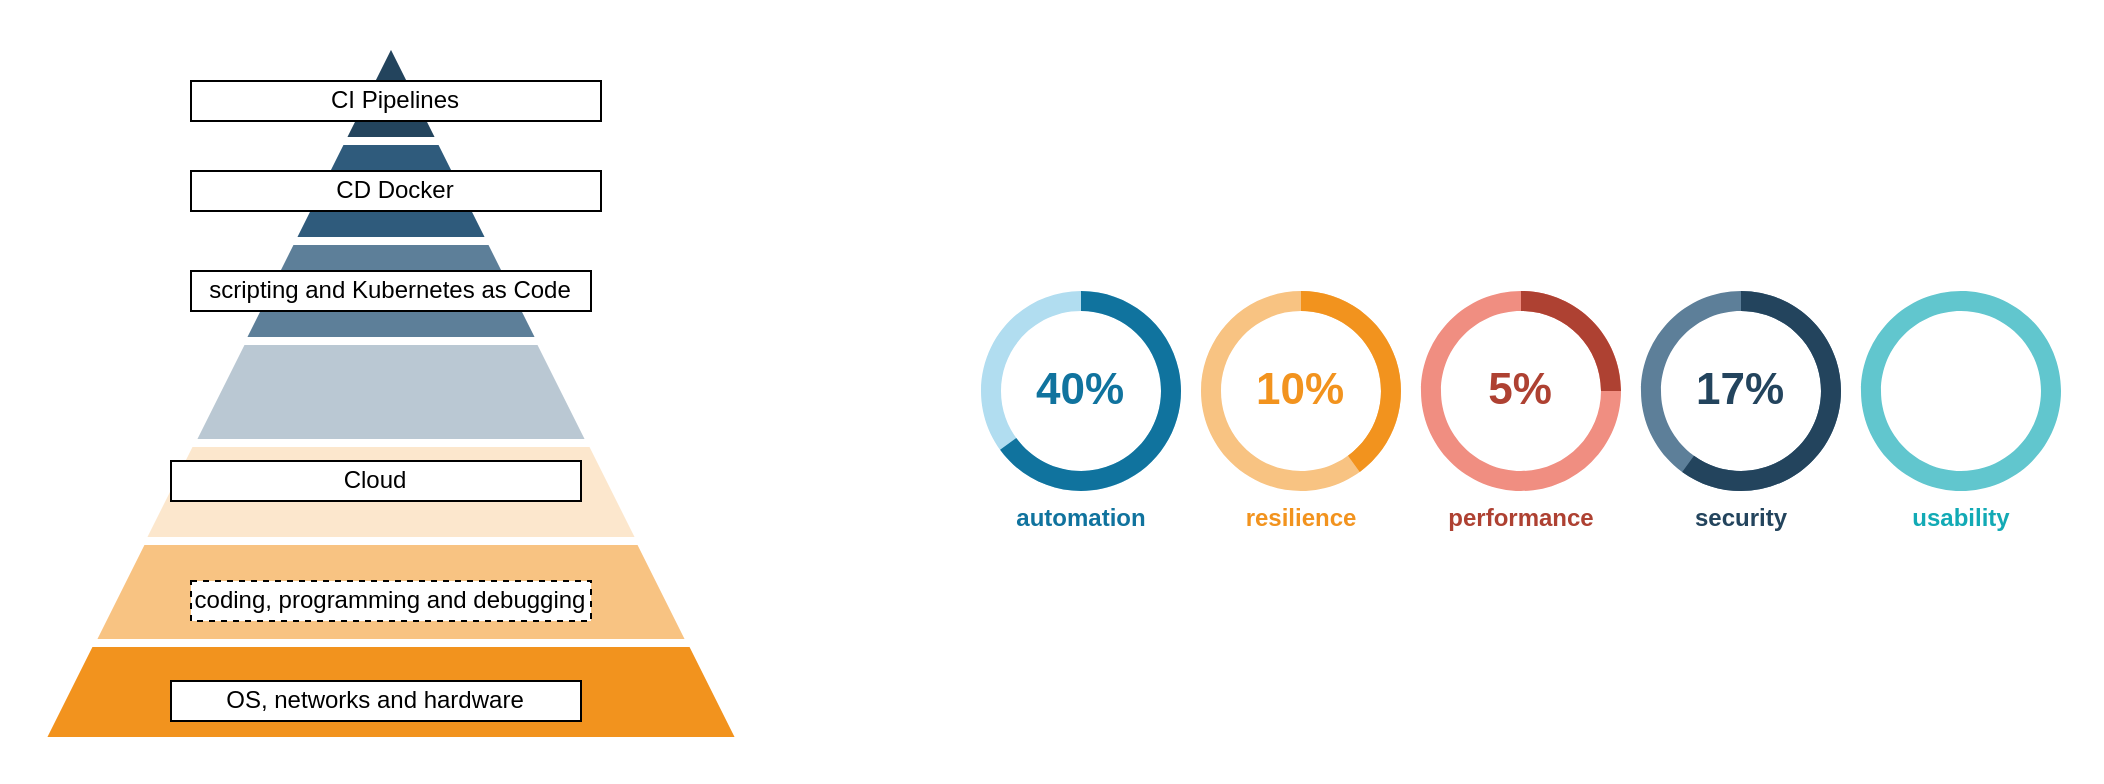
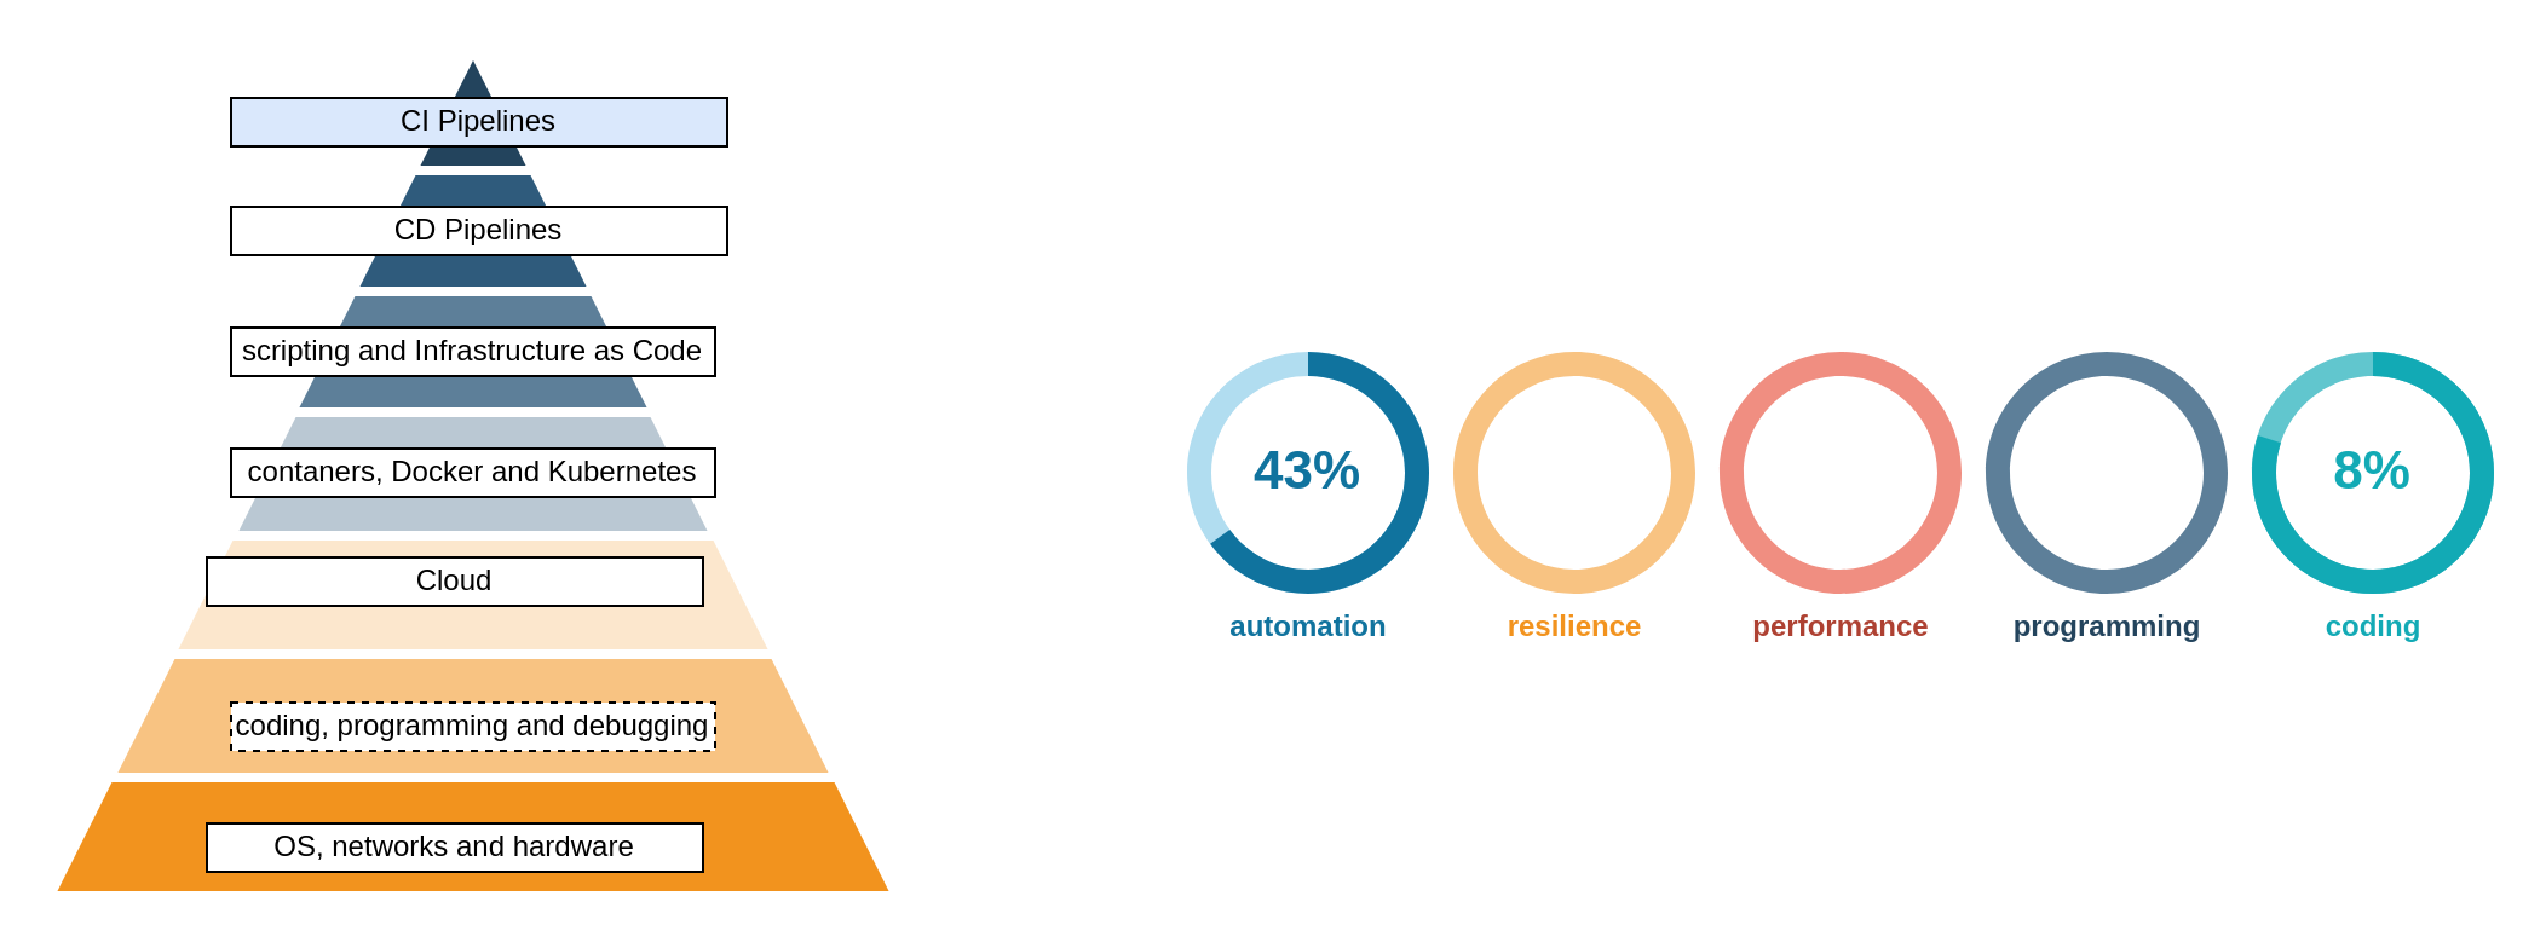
- <mxCell id="19" value="CI Pipelines" style="rounded=0;whiteSpace=wrap;html=1;" vertex="1" parent="1"><mxGeometry x="95" y="40" width="205" height="20" as="geometry" /></mxCell>
+ <mxCell id="19" value="CI Pipelines" style="rounded=0;whiteSpace=wrap;html=1;fillColor=#dae8fc;" vertex="1" parent="1"><mxGeometry x="95" y="40" width="205" height="20" as="geometry" /></mxCell>
- <mxCell id="20" value="CD Docker" style="rounded=0;whiteSpace=wrap;html=1;" vertex="1" parent="1"><mxGeometry x="95" y="85" width="205" height="20" as="geometry" /></mxCell>
+ <mxCell id="20" value="CD Pipelines" style="rounded=0;whiteSpace=wrap;html=1;" vertex="1" parent="1"><mxGeometry x="95" y="85" width="205" height="20" as="geometry" /></mxCell>
- <mxCell id="21" value="scripting and Kubernetes as Code" style="rounded=0;whiteSpace=wrap;html=1;" vertex="1" parent="1"><mxGeometry x="95" y="135" width="200" height="20" as="geometry" /></mxCell>
+ <mxCell id="21" value="scripting and Infrastructure as Code" style="rounded=0;whiteSpace=wrap;html=1;" vertex="1" parent="1"><mxGeometry x="95" y="135" width="200" height="20" as="geometry" /></mxCell>
+ <mxCell id="22" value="contaners, Docker and Kubernetes" style="rounded=0;whiteSpace=wrap;html=1;" vertex="1" parent="1"><mxGeometry x="95" y="185" width="200" height="20" as="geometry" /></mxCell>
- <mxCell id="10" value="40%" style="verticalLabelPosition=middle;verticalAlign=middle;html=1;whiteSpace=wrap;shape=mxgraph.basic.partConcEllipse;startAngle=0;endAngle=0.65;arcWidth=0.2;strokeColor=none;fillColor=#10739E;fontSize=22;fontColor=#10739E;align=center;fontStyle=1" vertex="1" parent="9"><mxGeometry width="100" height="100" as="geometry" /></mxCell>
+ <mxCell id="10" value="43%" style="verticalLabelPosition=middle;verticalAlign=middle;html=1;whiteSpace=wrap;shape=mxgraph.basic.partConcEllipse;startAngle=0;endAngle=0.65;arcWidth=0.2;strokeColor=none;fillColor=#10739E;fontSize=22;fontColor=#10739E;align=center;fontStyle=1" vertex="1" parent="9"><mxGeometry width="100" height="100" as="geometry" /></mxCell>
- <mxCell id="12" value="10%" style="verticalLabelPosition=middle;verticalAlign=middle;html=1;whiteSpace=wrap;shape=mxgraph.basic.partConcEllipse;startAngle=0;endAngle=0.4;arcWidth=0.2;strokeColor=none;fillColor=#F2931E;fontSize=22;fontColor=#F2931E;align=center;fontStyle=1" vertex="1" parent="11"><mxGeometry width="100" height="100" as="geometry" /></mxCell>
- <mxCell id="14" value="5%" style="verticalLabelPosition=middle;verticalAlign=middle;html=1;whiteSpace=wrap;shape=mxgraph.basic.partConcEllipse;startAngle=0;endAngle=0.25;arcWidth=0.2;strokeColor=none;fillColor=#AE4132;fontSize=22;fontColor=#AE4132;align=center;fontStyle=1" vertex="1" parent="13"><mxGeometry width="100" height="100" as="geometry" /></mxCell>
- <mxCell id="16" value="17%" style="verticalLabelPosition=middle;verticalAlign=middle;html=1;whiteSpace=wrap;shape=mxgraph.basic.partConcEllipse;startAngle=0;endAngle=0.6;arcWidth=0.2;strokeColor=none;fillColor=#23445D;fontSize=22;fontColor=#23445D;align=center;fontStyle=1" vertex="1" parent="15"><mxGeometry width="100" height="100" as="geometry" /></mxCell>
+ <mxCell id="18" value="8%" style="verticalLabelPosition=middle;verticalAlign=middle;html=1;whiteSpace=wrap;shape=mxgraph.basic.partConcEllipse;startAngle=0;endAngle=0.8;arcWidth=0.2;strokeColor=none;fillColor=#12AAB5;fontSize=22;fontColor=#12AAB5;align=center;fontStyle=1" vertex="1" parent="17"><mxGeometry width="100" height="100" as="geometry" /></mxCell>
- <mxCell id="15" value="security" style="verticalLabelPosition=bottom;verticalAlign=top;html=1;shape=mxgraph.basic.donut;dx=10;strokeColor=none;fillColor=#5D7F99;fontSize=12;fontColor=#23445D;align=center;fontStyle=1;" vertex="1" parent="1"><mxGeometry x="820" y="145" width="100" height="100" as="geometry" /></mxCell>
+ <mxCell id="15" value="programming" style="verticalLabelPosition=bottom;verticalAlign=top;html=1;shape=mxgraph.basic.donut;dx=10;strokeColor=none;fillColor=#5D7F99;fontSize=12;fontColor=#23445D;align=center;fontStyle=1;" vertex="1" parent="1"><mxGeometry x="820" y="145" width="100" height="100" as="geometry" /></mxCell>
- <mxCell id="17" value="usability" style="verticalLabelPosition=bottom;verticalAlign=top;html=1;shape=mxgraph.basic.donut;dx=10;strokeColor=none;fillColor=#61C6CE;fontSize=12;fontColor=#12AAB5;align=center;fontStyle=1;" vertex="1" parent="1"><mxGeometry x="930" y="145" width="100" height="100" as="geometry" /></mxCell>
+ <mxCell id="17" value="coding" style="verticalLabelPosition=bottom;verticalAlign=top;html=1;shape=mxgraph.basic.donut;dx=10;strokeColor=none;fillColor=#61C6CE;fontSize=12;fontColor=#12AAB5;align=center;fontStyle=1;" vertex="1" parent="1"><mxGeometry x="930" y="145" width="100" height="100" as="geometry" /></mxCell>
